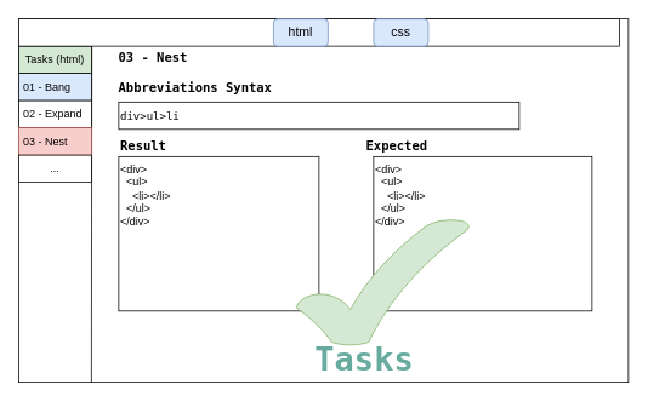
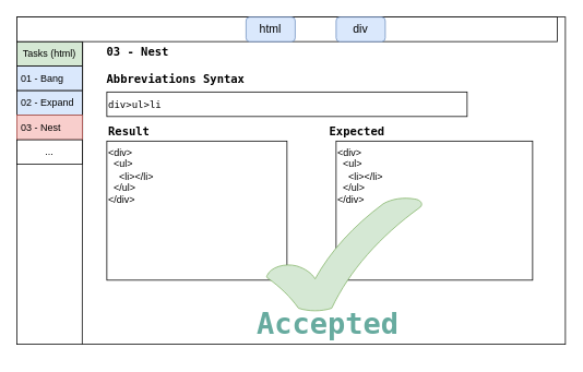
- <mxCell id="19" value="css" style="rounded=1;whiteSpace=wrap;html=1;fillColor=#dae8fc;strokeColor=#6c8ebf;fontSize=14;" vertex="1" parent="1"><mxGeometry x="410" y="20" width="60" height="30" as="geometry" /></mxCell>
+ <mxCell id="19" value="div" style="rounded=1;whiteSpace=wrap;html=1;fillColor=#dae8fc;strokeColor=#6c8ebf;fontSize=14;" vertex="1" parent="1"><mxGeometry x="410" y="20" width="60" height="30" as="geometry" /></mxCell>
- <mxCell id="14" value="&amp;nbsp;02 - Expand" style="rounded=0;whiteSpace=wrap;html=1;align=left;" vertex="1" parent="1"><mxGeometry x="20" y="110" width="80" height="30" as="geometry" /></mxCell>
+ <mxCell id="14" value="&amp;nbsp;02 - Expand" style="rounded=0;whiteSpace=wrap;html=1;align=left;fillColor=#dae8fc;" vertex="1" parent="1"><mxGeometry x="20" y="110" width="80" height="30" as="geometry" /></mxCell>
- <mxCell id="10" value="&lt;pre style=&quot;font-size: 36px;&quot;&gt;&lt;h1 style=&quot;font-size: 36px;&quot;&gt;&lt;font color=&quot;#67ab9f&quot; style=&quot;font-size: 36px;&quot;&gt;Tasks&lt;/font&gt;&lt;/h1&gt;&lt;/pre&gt;" style="text;html=1;strokeColor=none;fillColor=none;align=center;verticalAlign=middle;whiteSpace=wrap;rounded=0;fontStyle=1;fontSize=36;" vertex="1" parent="1"><mxGeometry x="300" y="380" width="200" height="30" as="geometry" /></mxCell>
+ <mxCell id="10" value="&lt;pre style=&quot;font-size: 36px;&quot;&gt;&lt;h1 style=&quot;font-size: 36px;&quot;&gt;&lt;font color=&quot;#67ab9f&quot; style=&quot;font-size: 36px;&quot;&gt;Accepted&lt;/font&gt;&lt;/h1&gt;&lt;/pre&gt;" style="text;html=1;strokeColor=none;fillColor=none;align=center;verticalAlign=middle;whiteSpace=wrap;rounded=0;fontStyle=1;fontSize=36;" vertex="1" parent="1"><mxGeometry x="300" y="380" width="200" height="30" as="geometry" /></mxCell>
